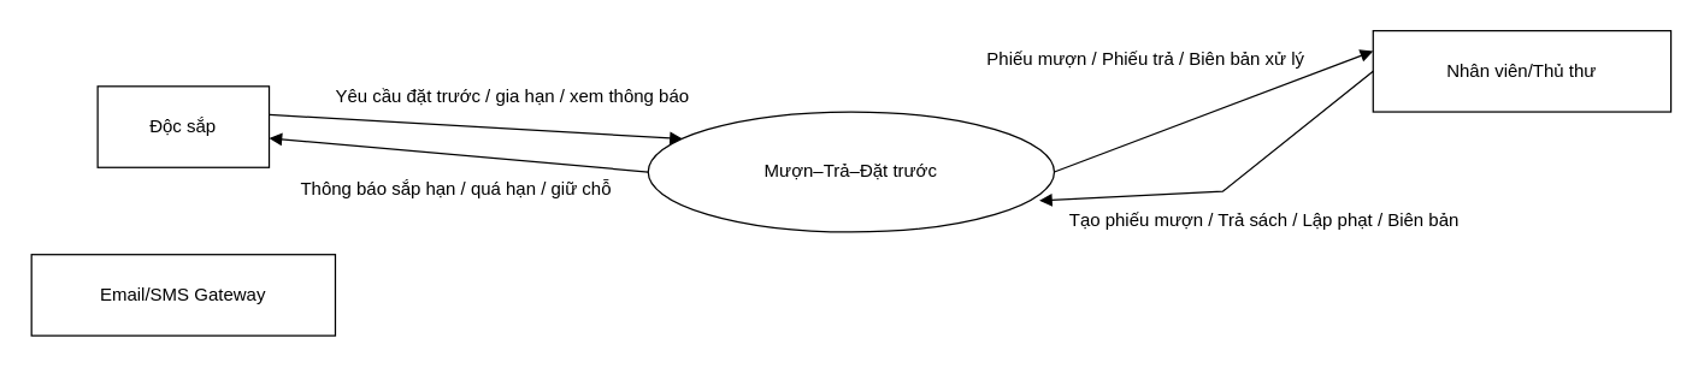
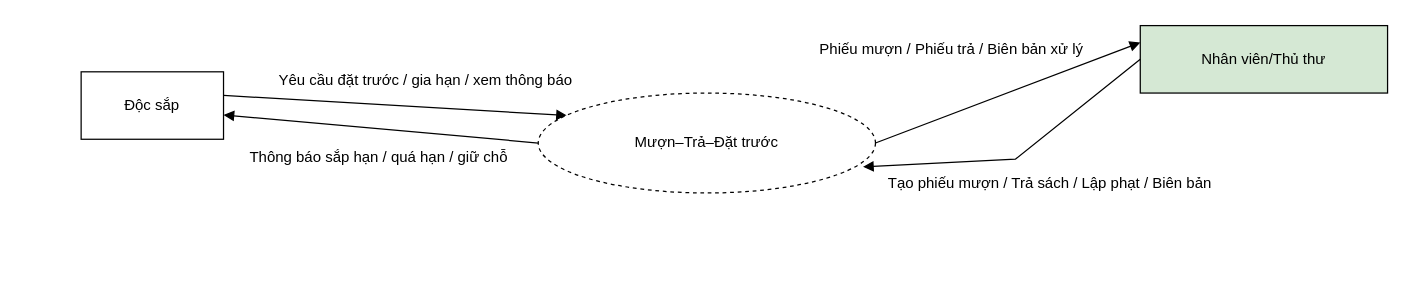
- <mxCell id="3" value="Nhân viên/Thủ thư" style="whiteSpace=wrap;strokeWidth=1;" vertex="1" parent="1"><mxGeometry x="912" y="20" width="198" height="54" as="geometry" /></mxCell>
+ <mxCell id="3" value="Nhân viên/Thủ thư" style="whiteSpace=wrap;strokeWidth=1;fillColor=#d5e8d4;" vertex="1" parent="1"><mxGeometry x="912" y="20" width="198" height="54" as="geometry" /></mxCell>
- <mxCell id="9" value="Mượn–Trả–Đặt trước" style="ellipse;whiteSpace=wrap;html=1;" vertex="1" parent="1"><mxGeometry x="430" y="74" width="270" height="80" as="geometry" /></mxCell>
+ <mxCell id="9" value="Mượn–Trả–Đặt trước" style="ellipse;whiteSpace=wrap;html=1;dashed=1;" vertex="1" parent="1"><mxGeometry x="430" y="74" width="270" height="80" as="geometry" /></mxCell>
- <mxCell id="4" value="Email/SMS Gateway" style="whiteSpace=wrap;strokeWidth=1;" vertex="1" parent="1"><mxGeometry x="20" y="169" width="202" height="54" as="geometry" /></mxCell>
